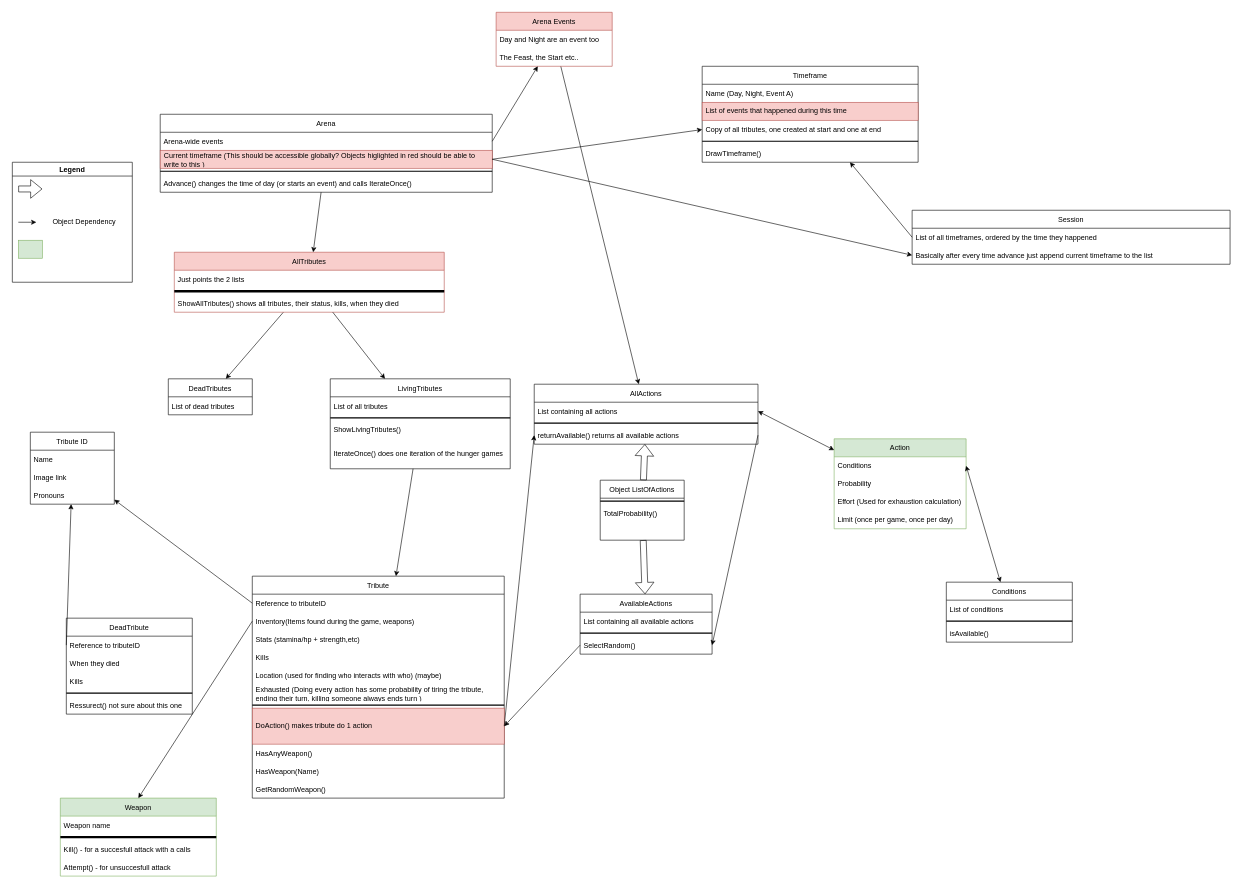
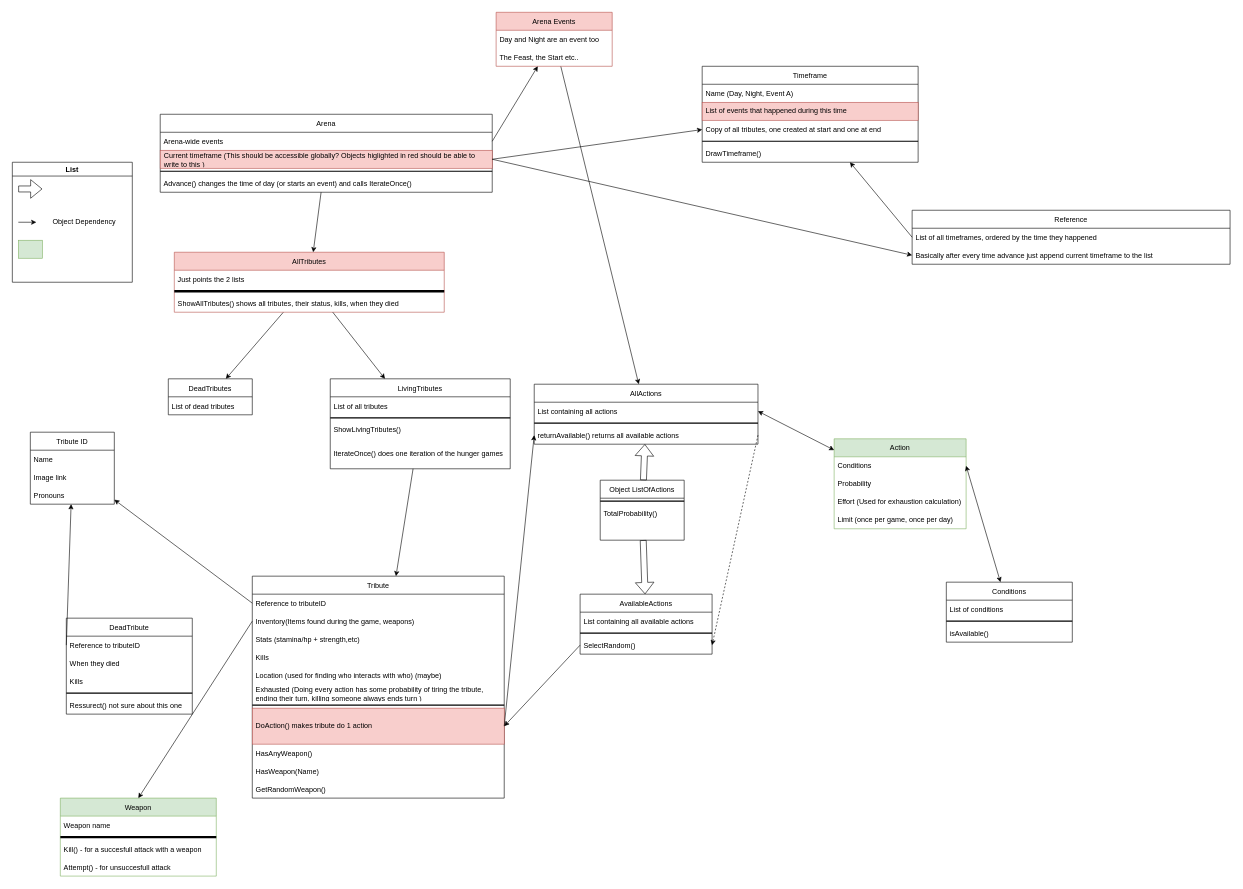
- <mxCell id="68" value="Legend" style="swimlane;" parent="1" vertex="1"><mxGeometry x="20" y="270" width="200" height="200" as="geometry" /></mxCell>
+ <mxCell id="68" value="List" style="swimlane;" parent="1" vertex="1"><mxGeometry x="20" y="270" width="200" height="200" as="geometry" /></mxCell>
- <mxCell id="80" value="Session" style="swimlane;fontStyle=0;childLayout=stackLayout;horizontal=1;startSize=30;horizontalStack=0;resizeParent=1;resizeParentMax=0;resizeLast=0;collapsible=1;marginBottom=0;" parent="1" vertex="1"><mxGeometry x="1520" y="350" width="530" height="90" as="geometry" /></mxCell>
+ <mxCell id="80" value="Reference" style="swimlane;fontStyle=0;childLayout=stackLayout;horizontal=1;startSize=30;horizontalStack=0;resizeParent=1;resizeParentMax=0;resizeLast=0;collapsible=1;marginBottom=0;" parent="1" vertex="1"><mxGeometry x="1520" y="350" width="530" height="90" as="geometry" /></mxCell>
- <mxCell id="78" value="" style="endArrow=classic;html=1;rounded=0;exitX=1;exitY=0.5;exitDx=0;exitDy=0;entryX=1;entryY=0.5;entryDx=0;entryDy=0;" parent="1" source="49" target="77" edge="1"><mxGeometry width="50" height="50" relative="1" as="geometry"><mxPoint x="1230" y="870" as="sourcePoint" /><mxPoint x="1280" y="820" as="targetPoint" /></mxGeometry></mxCell>
+ <mxCell id="78" value="" style="endArrow=classic;html=1;rounded=0;exitX=1;exitY=0.5;exitDx=0;exitDy=0;entryX=1;entryY=0.5;entryDx=0;entryDy=0;dashed=1;" parent="1" source="49" target="77" edge="1"><mxGeometry width="50" height="50" relative="1" as="geometry"><mxPoint x="1230" y="870" as="sourcePoint" /><mxPoint x="1280" y="820" as="targetPoint" /></mxGeometry></mxCell>
- <mxCell id="99" value="Kill() - for a succesfull attack with a calls " style="text;strokeColor=none;fillColor=none;align=left;verticalAlign=middle;spacingLeft=4;spacingRight=4;overflow=hidden;points=[[0,0.5],[1,0.5]];portConstraint=eastwest;rotatable=0;" vertex="1" parent="96"><mxGeometry y="70" width="260" height="30" as="geometry" /></mxCell>
+ <mxCell id="99" value="Kill() - for a succesfull attack with a weapon " style="text;strokeColor=none;fillColor=none;align=left;verticalAlign=middle;spacingLeft=4;spacingRight=4;overflow=hidden;points=[[0,0.5],[1,0.5]];portConstraint=eastwest;rotatable=0;" vertex="1" parent="96"><mxGeometry y="70" width="260" height="30" as="geometry" /></mxCell>
